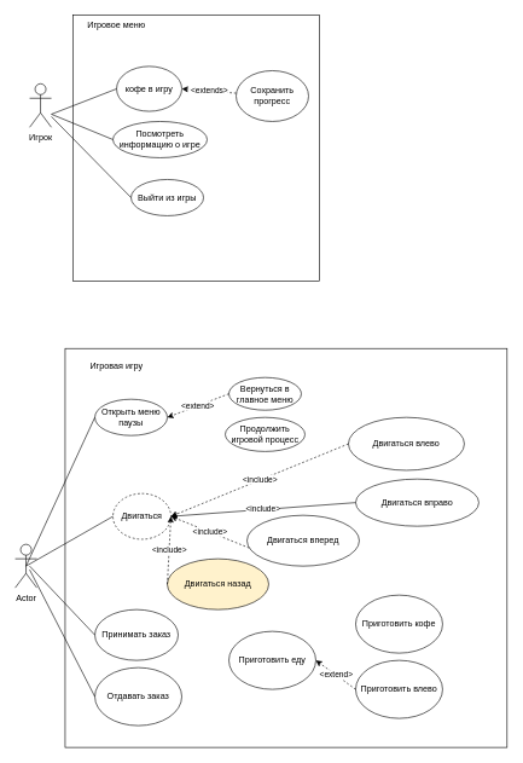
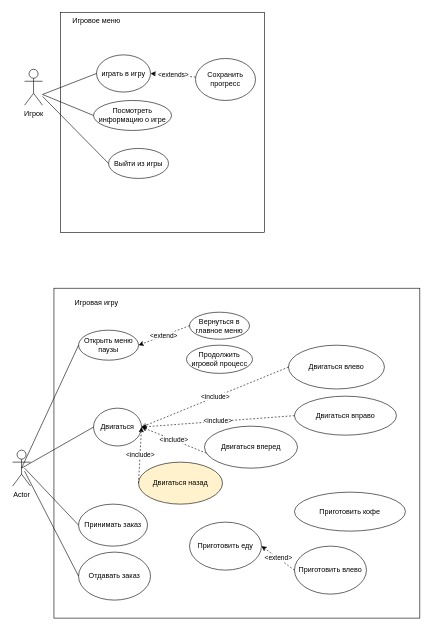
- <mxCell id="5" value="кофе в игру" style="ellipse;whiteSpace=wrap;html=1;" parent="1" vertex="1"><mxGeometry x="160" y="91" width="90" height="62" as="geometry" /></mxCell>
+ <mxCell id="5" value="играть в игру" style="ellipse;whiteSpace=wrap;html=1;" parent="1" vertex="1"><mxGeometry x="160" y="91" width="90" height="62" as="geometry" /></mxCell>
- <mxCell id="30" value="&amp;lt;include&amp;gt;" style="endArrow=classic;html=1;rounded=0;dashed=0;entryX=1;entryY=0.5;entryDx=0;entryDy=0;exitX=0;exitY=0.5;exitDx=0;exitDy=0;" parent="1" source="22" target="19" edge="1"><mxGeometry width="50" height="50" relative="1" as="geometry"><mxPoint x="330" y="740" as="sourcePoint" /><mxPoint x="380" y="690" as="targetPoint" /></mxGeometry></mxCell>
+ <mxCell id="30" value="&amp;lt;include&amp;gt;" style="endArrow=classic;html=1;rounded=0;dashed=1;entryX=1;entryY=0.5;entryDx=0;entryDy=0;exitX=0;exitY=0.5;exitDx=0;exitDy=0;" parent="1" source="22" target="19" edge="1"><mxGeometry width="50" height="50" relative="1" as="geometry"><mxPoint x="330" y="740" as="sourcePoint" /><mxPoint x="380" y="690" as="targetPoint" /></mxGeometry></mxCell>
- <mxCell id="29" value="&amp;lt;include&amp;gt;" style="endArrow=classic;html=1;rounded=0;exitX=0;exitY=0.5;exitDx=0;exitDy=0;dashed=1;entryX=1;entryY=0.5;entryDx=0;entryDy=0;" parent="1" source="20" target="19" edge="1"><mxGeometry width="50" height="50" relative="1" as="geometry"><mxPoint x="330" y="740" as="sourcePoint" /><mxPoint x="290" y="690" as="targetPoint" /></mxGeometry></mxCell>
+ <mxCell id="29" value="&amp;lt;include&amp;gt;" style="endArrow=open;html=1;rounded=0;exitX=0;exitY=0.5;exitDx=0;exitDy=0;dashed=1;entryX=1;entryY=0.5;entryDx=0;entryDy=0;" parent="1" source="20" target="19" edge="1"><mxGeometry width="50" height="50" relative="1" as="geometry"><mxPoint x="330" y="740" as="sourcePoint" /><mxPoint x="290" y="690" as="targetPoint" /></mxGeometry></mxCell>
- <mxCell id="19" value="Двигаться" style="ellipse;whiteSpace=wrap;html=1;dashed=1;" parent="1" vertex="1"><mxGeometry x="155" y="680" width="80" height="63" as="geometry" /></mxCell>
+ <mxCell id="19" value="Двигаться" style="ellipse;whiteSpace=wrap;html=1;" parent="1" vertex="1"><mxGeometry x="155" y="680" width="80" height="63" as="geometry" /></mxCell>
- <mxCell id="27" value="Приготовить кофе" style="ellipse;whiteSpace=wrap;html=1;" parent="1" vertex="1"><mxGeometry x="490" y="820" width="120" height="80" as="geometry" /></mxCell>
+ <mxCell id="27" value="Приготовить кофе" style="ellipse;whiteSpace=wrap;html=1;" parent="1" vertex="1"><mxGeometry x="490" y="820" width="185" height="65" as="geometry" /></mxCell>
